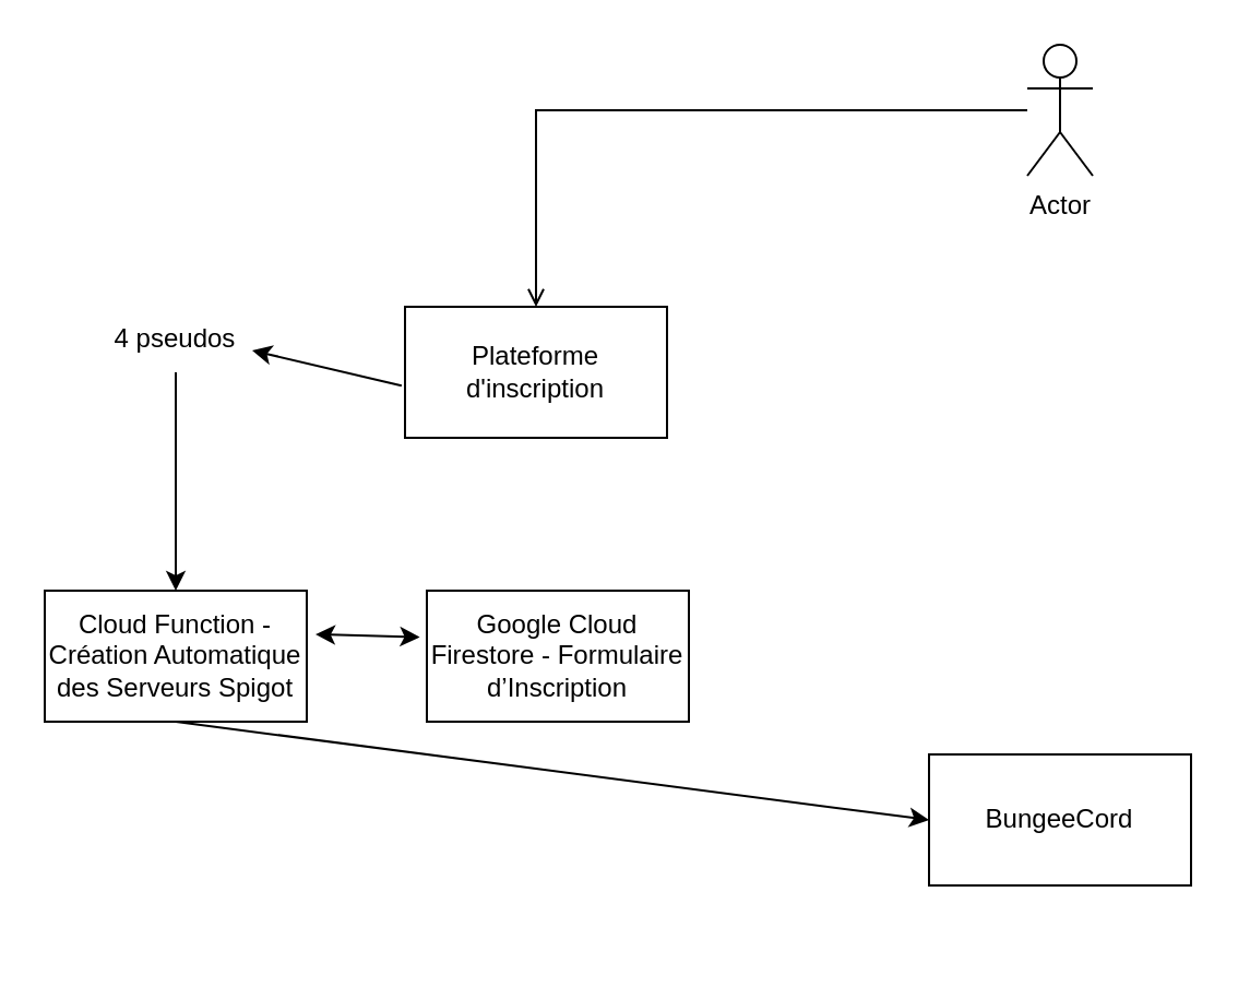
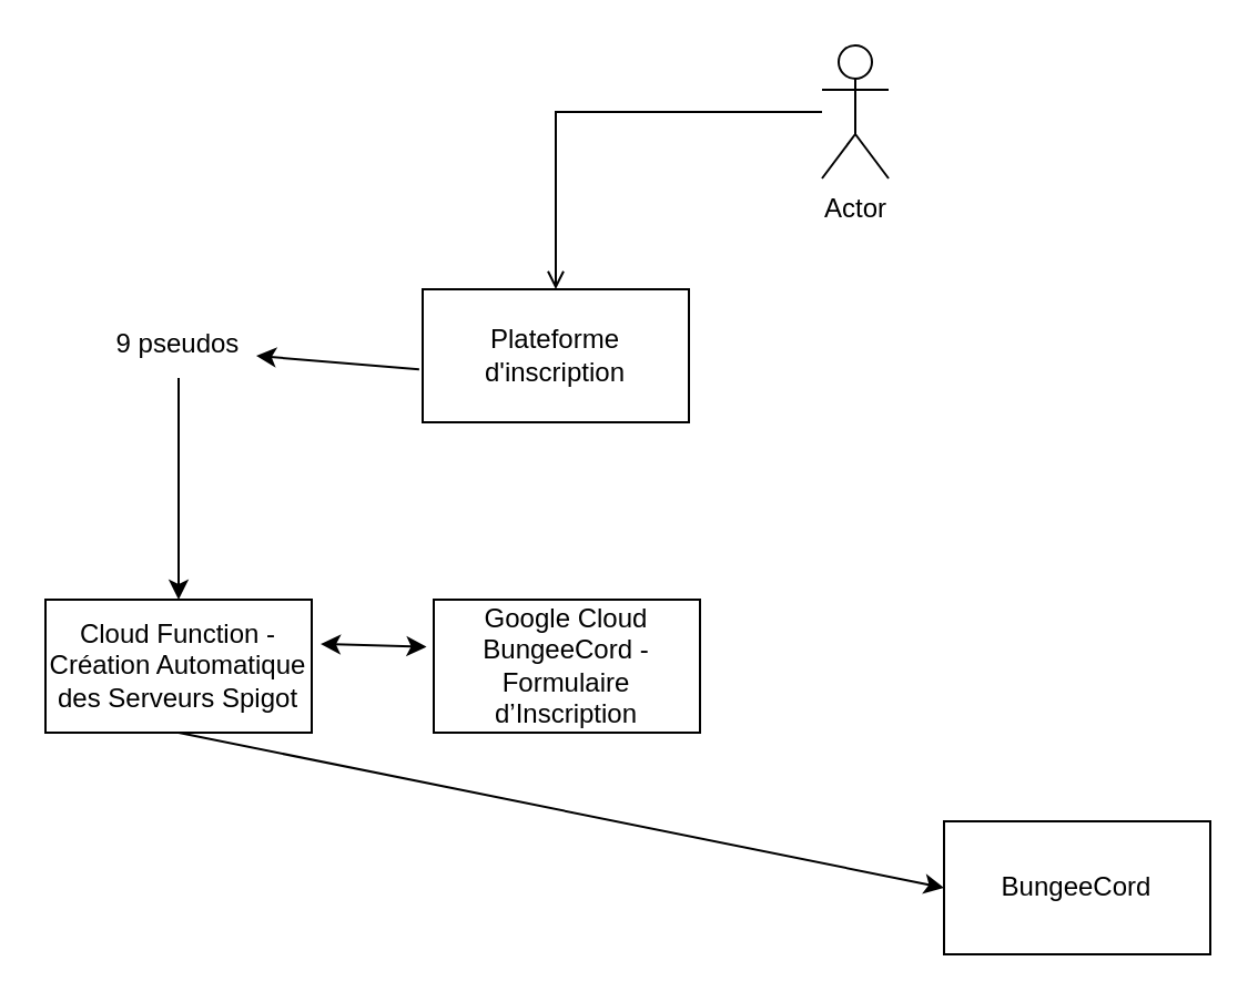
- <mxCell id="4" value="Actor" style="shape=umlActor;verticalLabelPosition=bottom;verticalAlign=top;html=1;outlineConnect=0;" vertex="1" parent="1"><mxGeometry x="470" y="20" width="30" height="60" as="geometry" /></mxCell>
+ <mxCell id="4" value="Actor" style="shape=umlActor;verticalLabelPosition=bottom;verticalAlign=top;html=1;outlineConnect=0;" vertex="1" parent="1"><mxGeometry x="370" y="20" width="30" height="60" as="geometry" /></mxCell>
- <mxCell id="5" value="4 pseudos" style="text;html=1;align=center;verticalAlign=middle;whiteSpace=wrap;rounded=0;" vertex="1" parent="1"><mxGeometry x="50" y="140" width="60" height="30" as="geometry" /></mxCell>
+ <mxCell id="5" value="9 pseudos" style="text;html=1;align=center;verticalAlign=middle;whiteSpace=wrap;rounded=0;" vertex="1" parent="1"><mxGeometry x="50" y="140" width="60" height="30" as="geometry" /></mxCell>
- <mxCell id="2" value="&lt;div&gt;Plateforme&lt;/div&gt;&lt;div&gt;d'inscription&lt;/div&gt;" style="rounded=0;whiteSpace=wrap;html=1;" vertex="1" parent="1"><mxGeometry x="185" y="140" width="120" height="60" as="geometry" /></mxCell>
+ <mxCell id="2" value="&lt;div&gt;Plateforme&lt;/div&gt;&lt;div&gt;d'inscription&lt;/div&gt;" style="rounded=0;whiteSpace=wrap;html=1;" vertex="1" parent="1"><mxGeometry x="190" y="130" width="120" height="60" as="geometry" /></mxCell>
- <mxCell id="9" value="Google Cloud Firestore - Formulaire d’Inscription" style="rounded=0;whiteSpace=wrap;html=1;" vertex="1" parent="1"><mxGeometry x="195" y="270" width="120" height="60" as="geometry" /></mxCell>
+ <mxCell id="9" value="Google Cloud BungeeCord - Formulaire d’Inscription" style="rounded=0;whiteSpace=wrap;html=1;" vertex="1" parent="1"><mxGeometry x="195" y="270" width="120" height="60" as="geometry" /></mxCell>
- <mxCell id="11" value="&lt;div&gt;BungeeCord&lt;/div&gt;" style="rounded=0;whiteSpace=wrap;html=1;" vertex="1" parent="1"><mxGeometry x="425" y="345" width="120" height="60" as="geometry" /></mxCell>
+ <mxCell id="11" value="&lt;div&gt;BungeeCord&lt;/div&gt;" style="rounded=0;whiteSpace=wrap;html=1;" vertex="1" parent="1"><mxGeometry x="425" y="370" width="120" height="60" as="geometry" /></mxCell>
